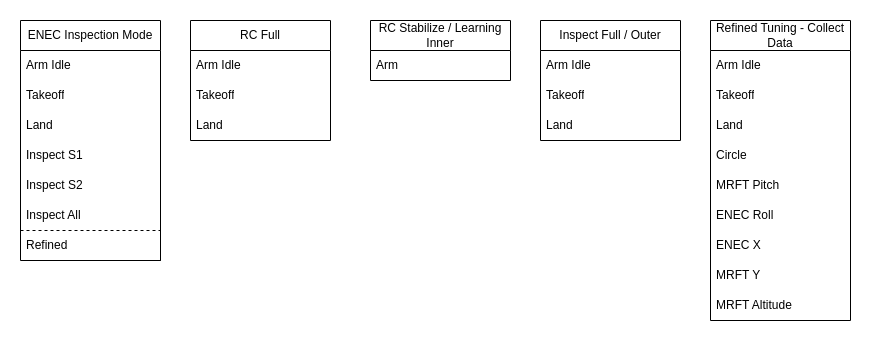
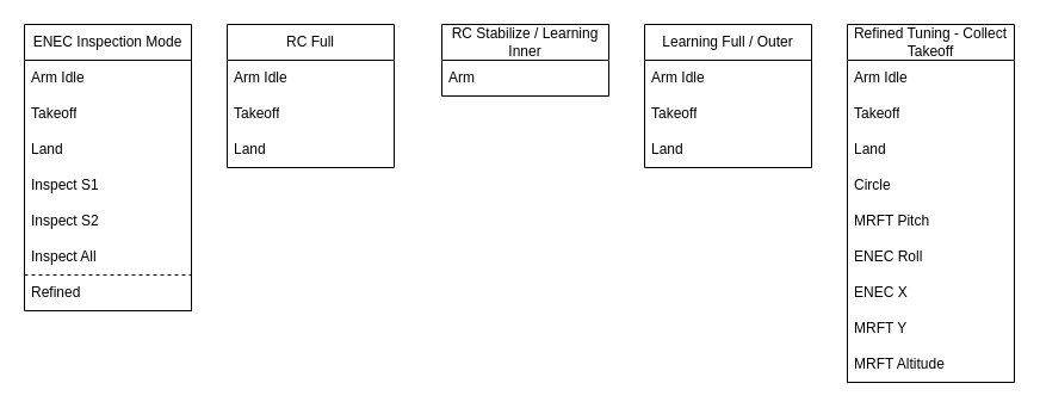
- <mxCell id="16" value="Inspect Full / Outer" style="swimlane;fontStyle=0;childLayout=stackLayout;horizontal=1;startSize=30;horizontalStack=0;resizeParent=1;resizeParentMax=0;resizeLast=0;collapsible=1;marginBottom=0;whiteSpace=wrap;html=1;" vertex="1" parent="1"><mxGeometry x="540" y="20" width="140" height="120" as="geometry" /></mxCell>
+ <mxCell id="16" value="Learning Full / Outer" style="swimlane;fontStyle=0;childLayout=stackLayout;horizontal=1;startSize=30;horizontalStack=0;resizeParent=1;resizeParentMax=0;resizeLast=0;collapsible=1;marginBottom=0;whiteSpace=wrap;html=1;" vertex="1" parent="1"><mxGeometry x="540" y="20" width="140" height="120" as="geometry" /></mxCell>
- <mxCell id="20" value="Refined Tuning - Collect Data" style="swimlane;fontStyle=0;childLayout=stackLayout;horizontal=1;startSize=30;horizontalStack=0;resizeParent=1;resizeParentMax=0;resizeLast=0;collapsible=1;marginBottom=0;whiteSpace=wrap;html=1;" vertex="1" parent="1"><mxGeometry x="710" y="20" width="140" height="300" as="geometry" /></mxCell>
+ <mxCell id="20" value="Refined Tuning - Collect Takeoff" style="swimlane;fontStyle=0;childLayout=stackLayout;horizontal=1;startSize=30;horizontalStack=0;resizeParent=1;resizeParentMax=0;resizeLast=0;collapsible=1;marginBottom=0;whiteSpace=wrap;html=1;" vertex="1" parent="1"><mxGeometry x="710" y="20" width="140" height="300" as="geometry" /></mxCell>
